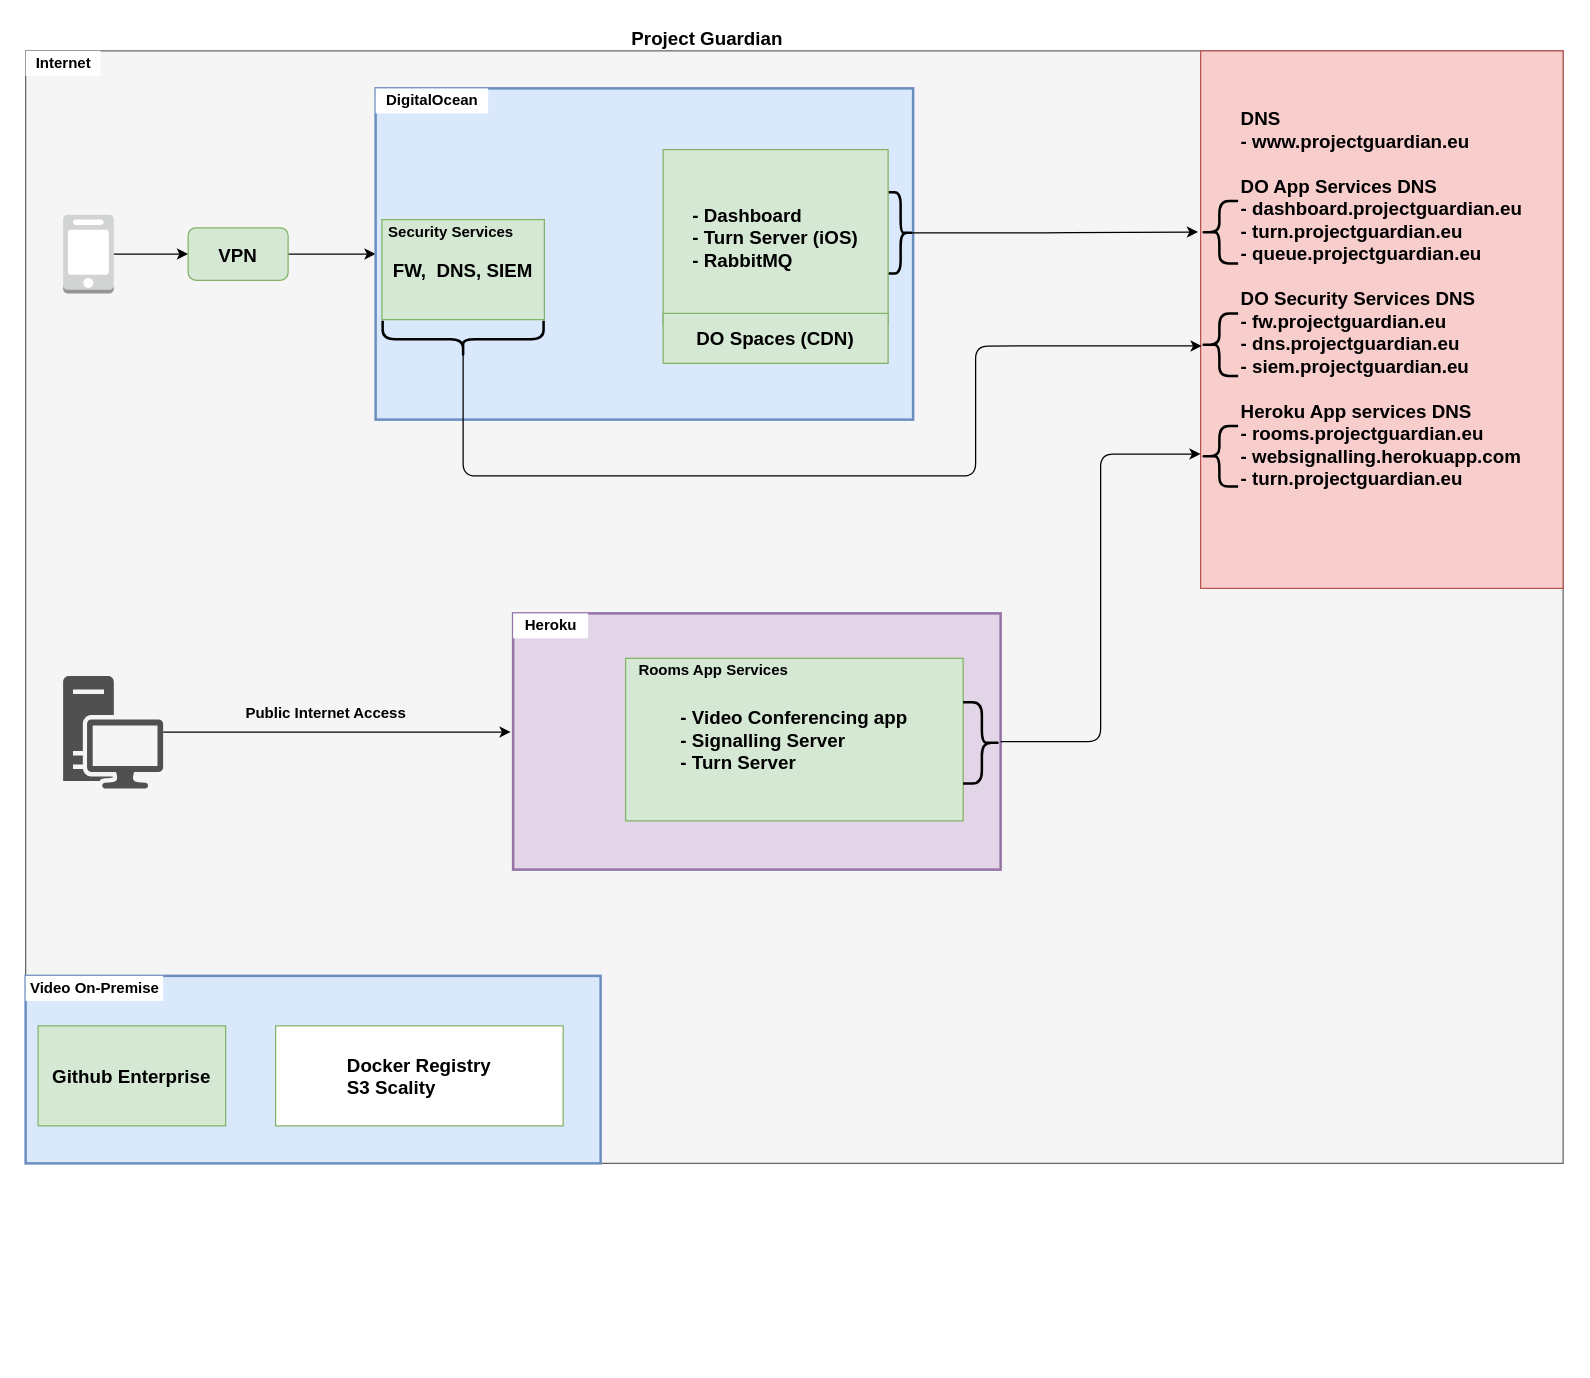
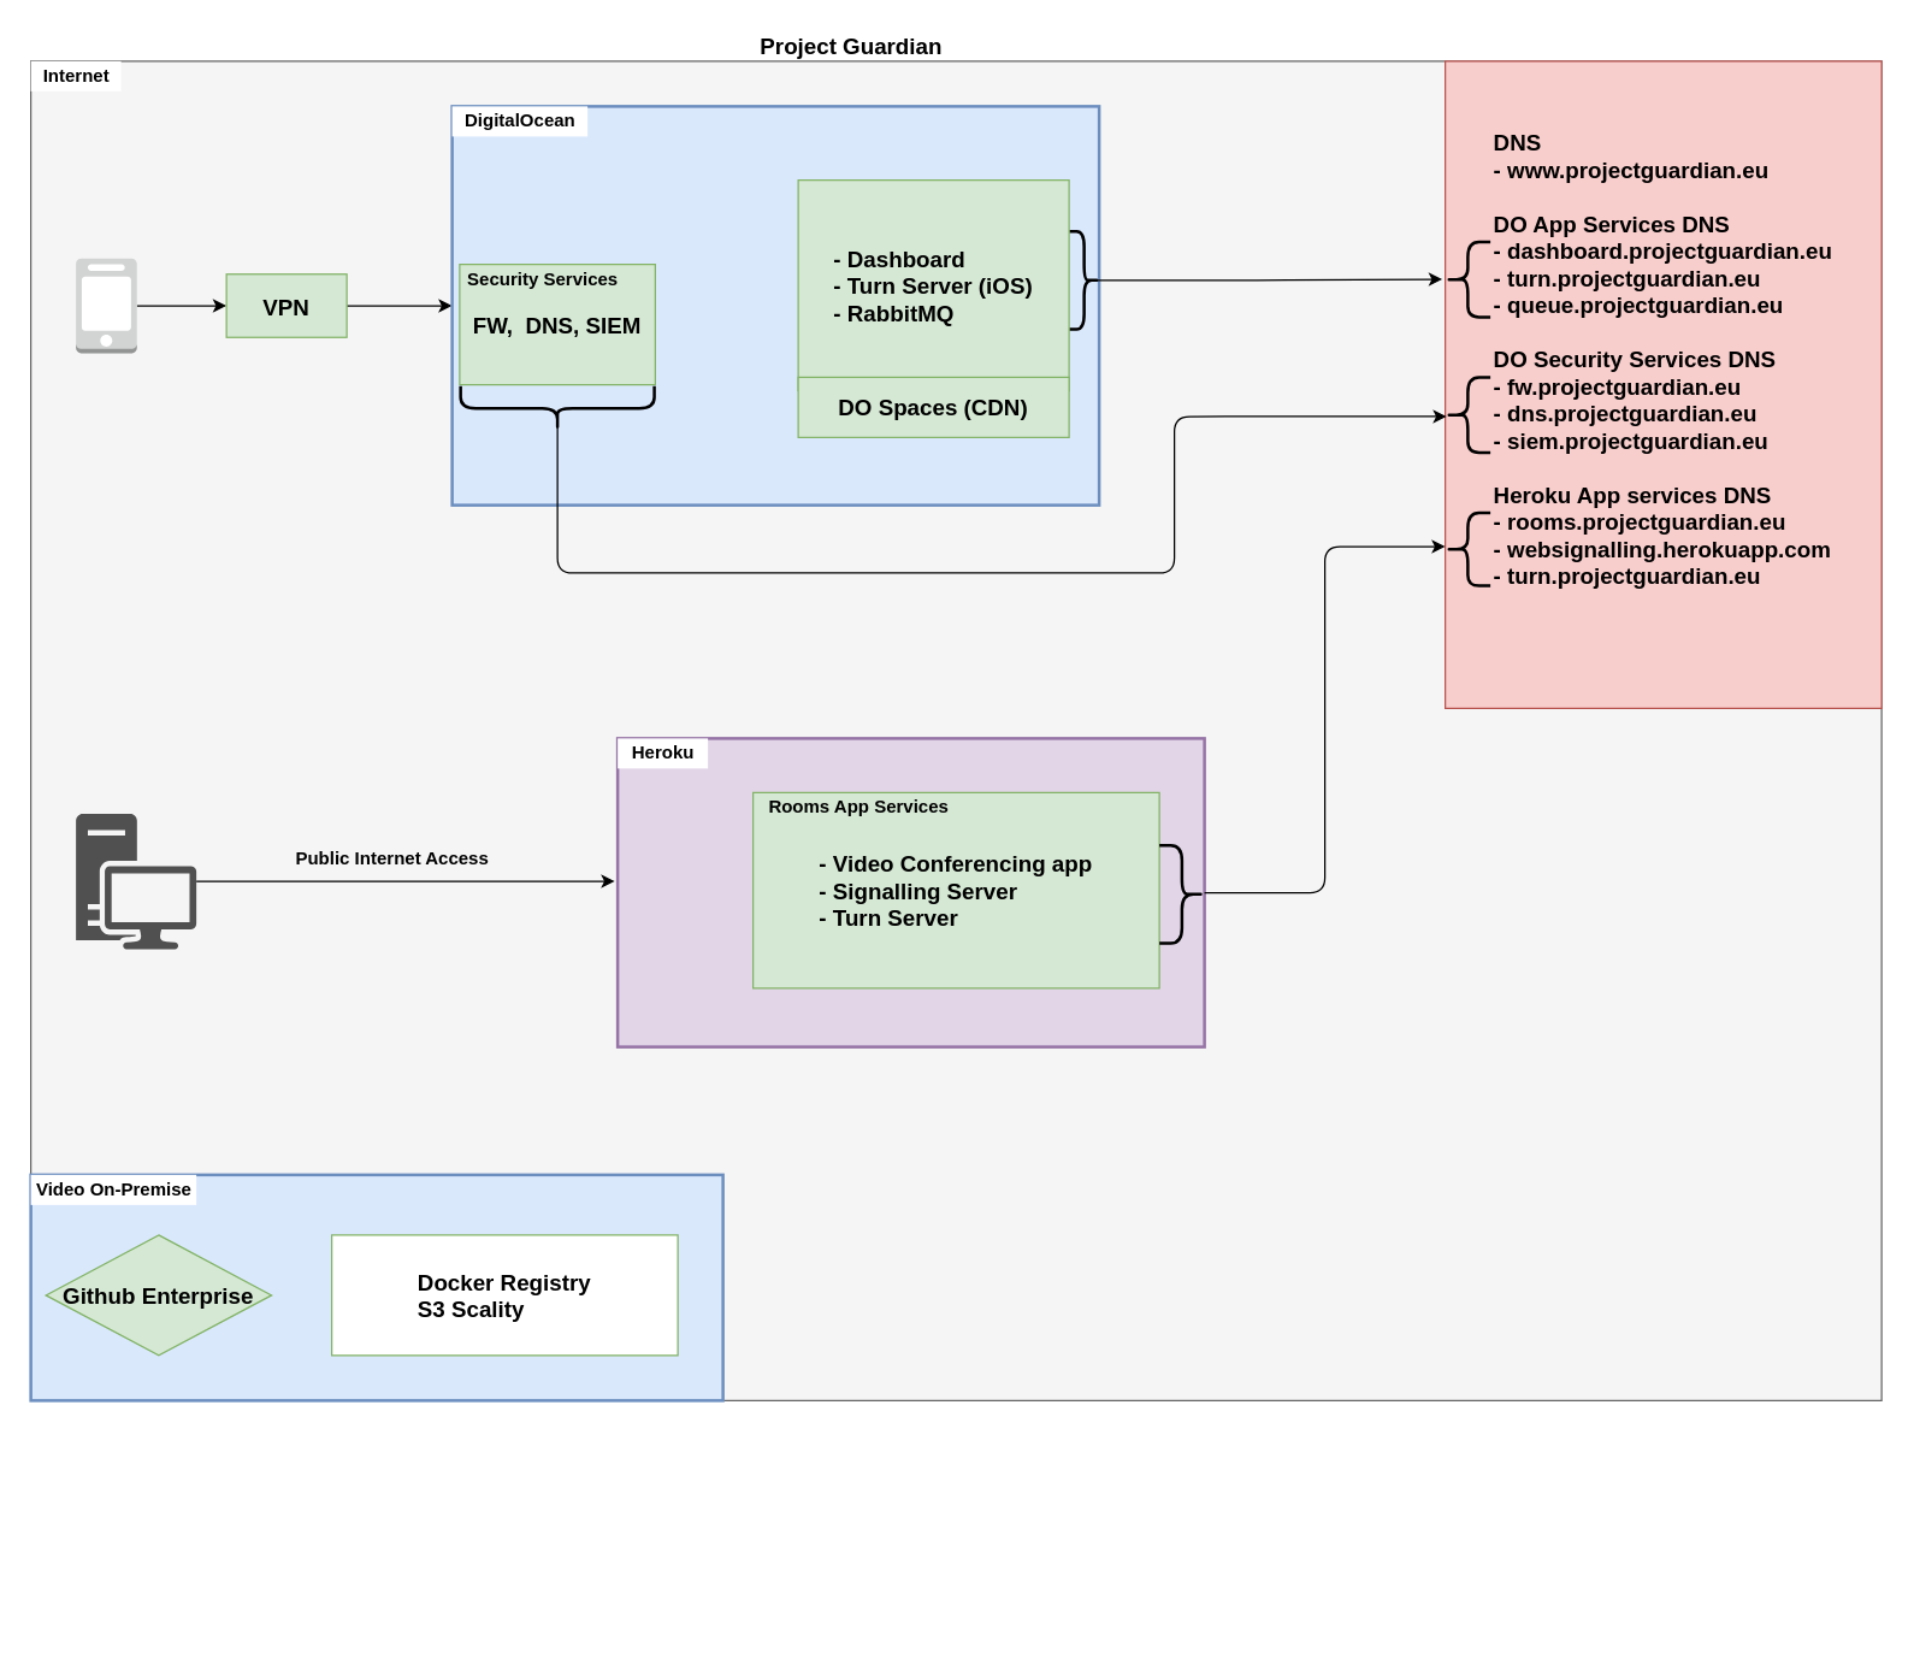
- <mxCell id="7" value="&lt;font style=&quot;font-size: 15px&quot;&gt;VPN&lt;/font&gt;" style="whiteSpace=wrap;html=1;fontStyle=1;fillColor=#d5e8d4;strokeColor=#82b366;rounded=1;" vertex="1" parent="1"><mxGeometry x="150" y="181.5" width="80" height="42" as="geometry" /></mxCell>
+ <mxCell id="7" value="&lt;font style=&quot;font-size: 15px&quot;&gt;VPN&lt;/font&gt;" style="rounded=0;whiteSpace=wrap;html=1;fontStyle=1;fillColor=#d5e8d4;strokeColor=#82b366;" vertex="1" parent="1"><mxGeometry x="150" y="181.5" width="80" height="42" as="geometry" /></mxCell>
- <mxCell id="22" value="&lt;div style=&quot;text-align: justify&quot;&gt;&lt;b&gt;&lt;font style=&quot;font-size: 15px&quot;&gt;Github Enterprise&lt;/font&gt;&lt;/b&gt;&lt;/div&gt;" style="whiteSpace=wrap;html=1;fillColor=#d5e8d4;strokeColor=#82b366;" vertex="1" parent="19"><mxGeometry x="10" y="40" width="150" height="80" as="geometry" /></mxCell>
+ <mxCell id="22" value="&lt;div style=&quot;text-align: justify&quot;&gt;&lt;b&gt;&lt;font style=&quot;font-size: 15px&quot;&gt;Github Enterprise&lt;/font&gt;&lt;/b&gt;&lt;/div&gt;" style="rhombus;whiteSpace=wrap;html=1;fillColor=#d5e8d4;strokeColor=#82b366;" vertex="1" parent="19"><mxGeometry x="10" y="40" width="150" height="80" as="geometry" /></mxCell>
